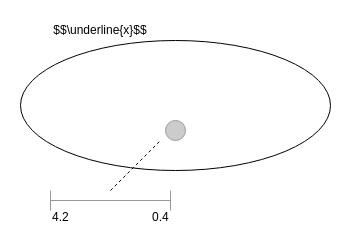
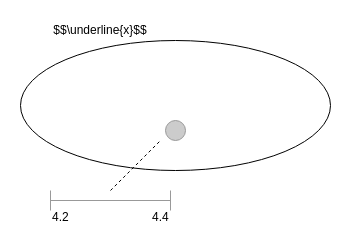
- <mxCell id="8" value="0.4" style="text;html=1;resizable=0;points=[];autosize=1;align=left;verticalAlign=top;spacingTop=-4;" parent="1" vertex="1"><mxGeometry x="150" y="207" width="30" height="20" as="geometry" /></mxCell>
+ <mxCell id="8" value="4.4" style="text;html=1;resizable=0;points=[];autosize=1;align=left;verticalAlign=top;spacingTop=-4;" parent="1" vertex="1"><mxGeometry x="150" y="207" width="30" height="20" as="geometry" /></mxCell>
